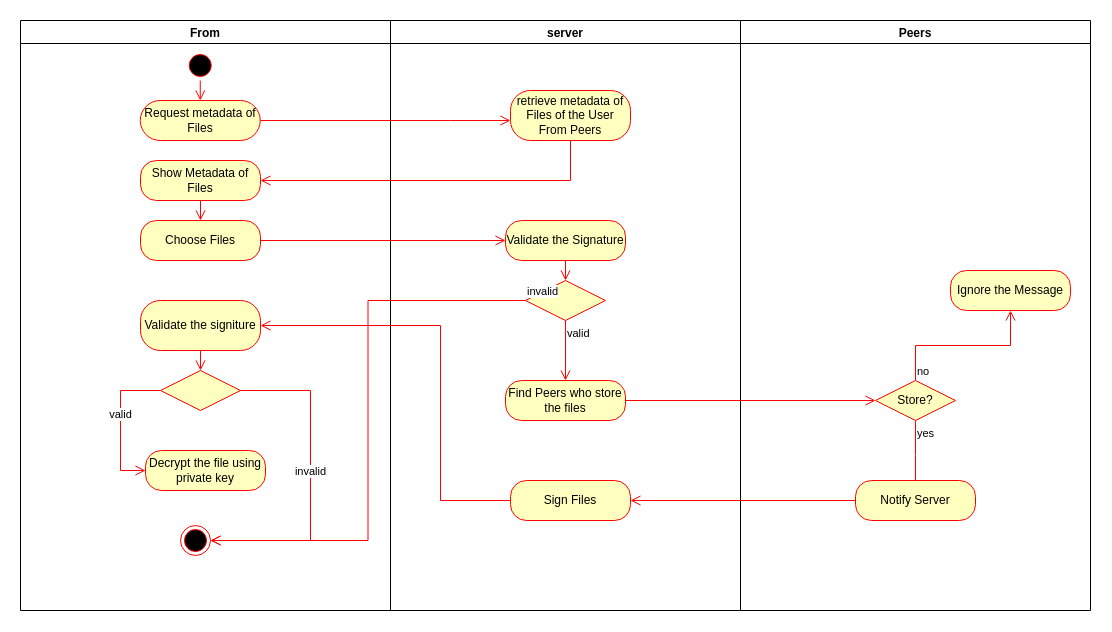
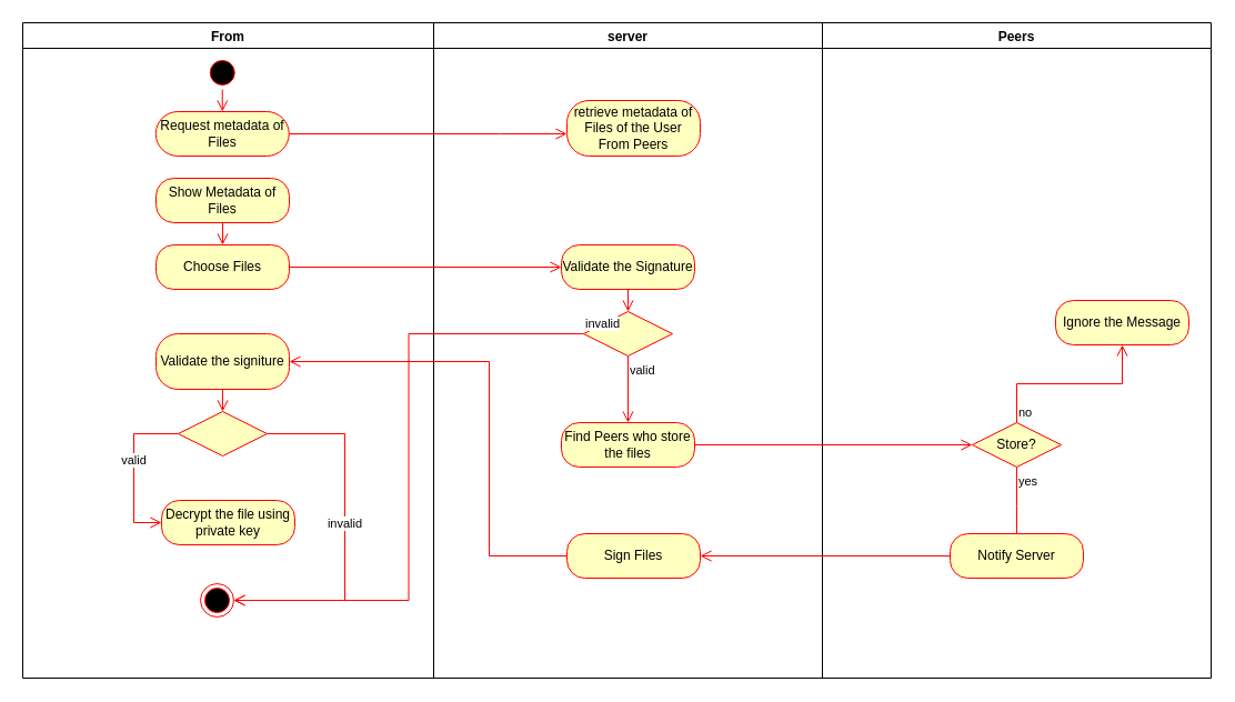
- <mxCell id="35" style="edgeStyle=orthogonalEdgeStyle;html=1;verticalAlign=bottom;endArrow=open;endSize=8;strokeColor=#ff0000;rounded=0;entryX=1;entryY=0.5;entryDx=0;entryDy=0;" edge="1" parent="1" source="23" target="6"><mxGeometry relative="1" as="geometry"><mxPoint x="290" y="190" as="targetPoint" /><Array as="points"><mxPoint x="570" y="180" /></Array></mxGeometry></mxCell>
